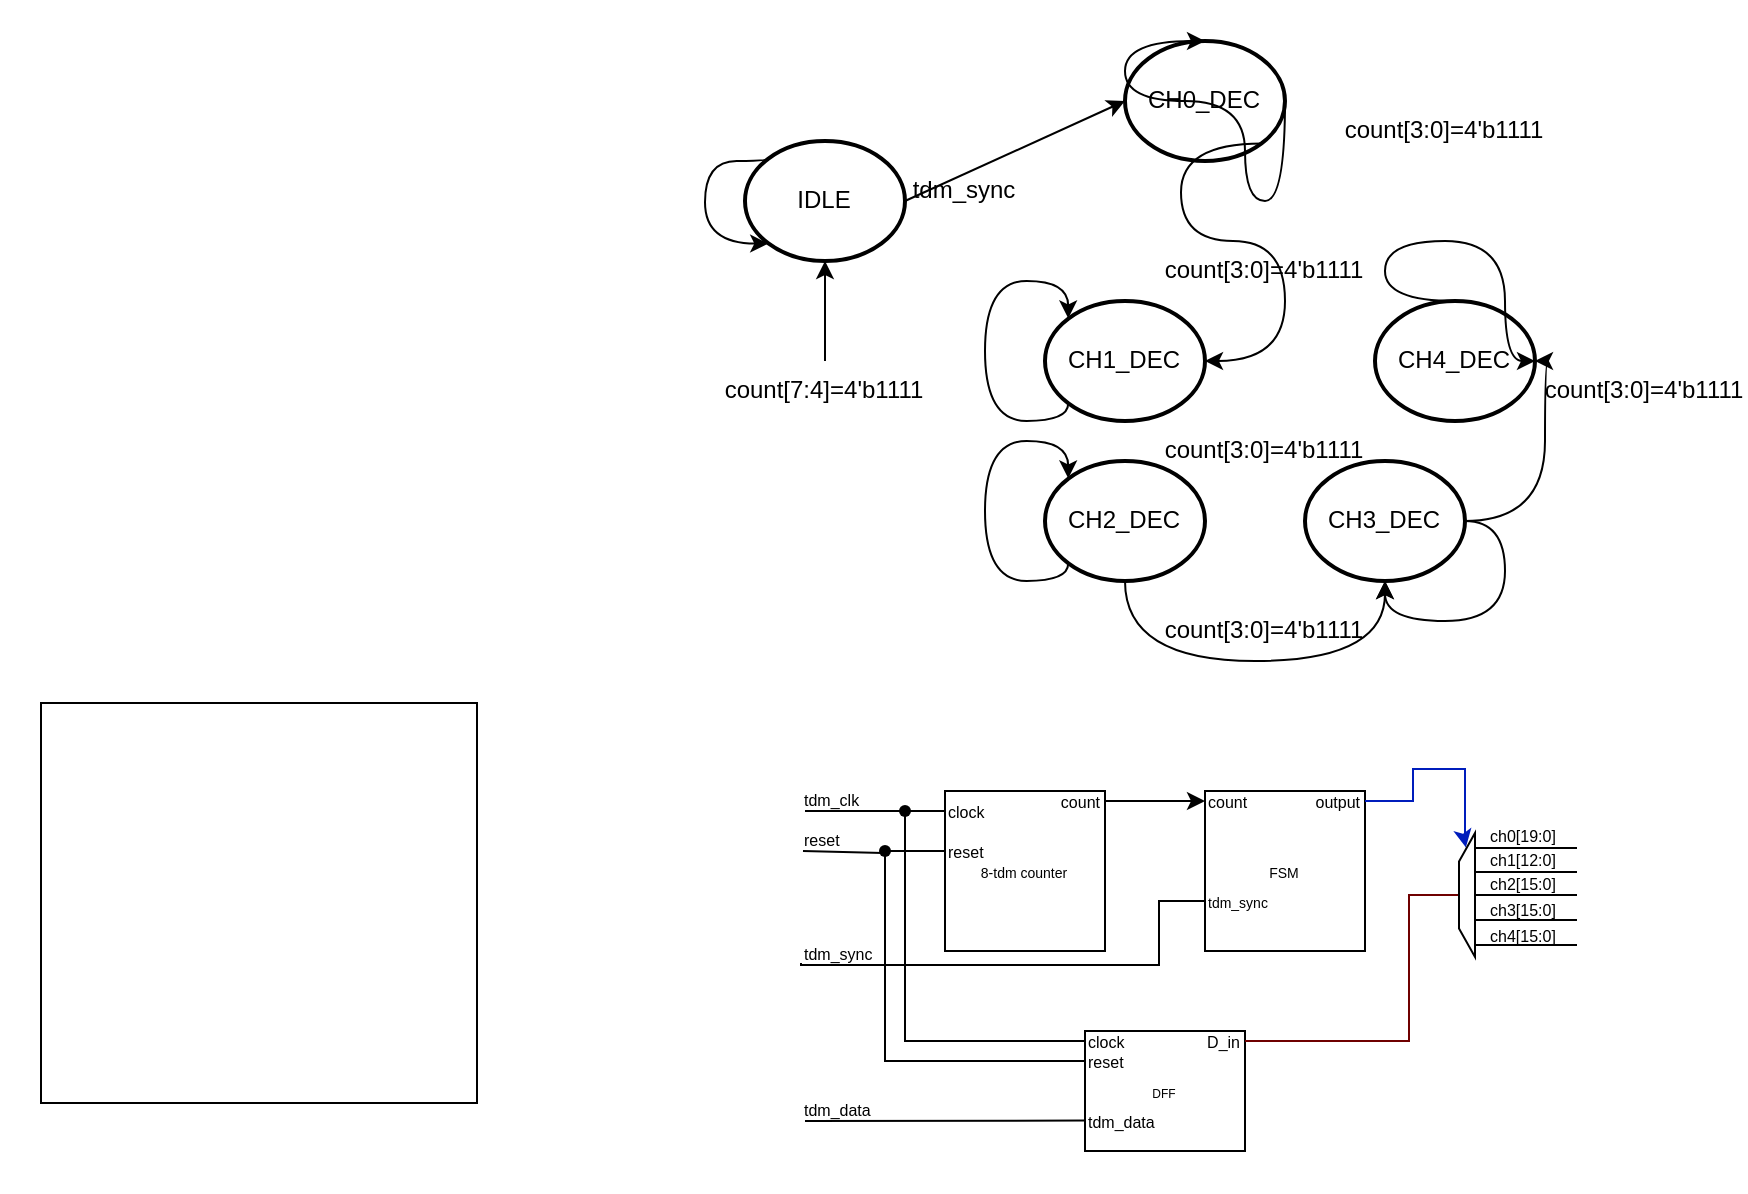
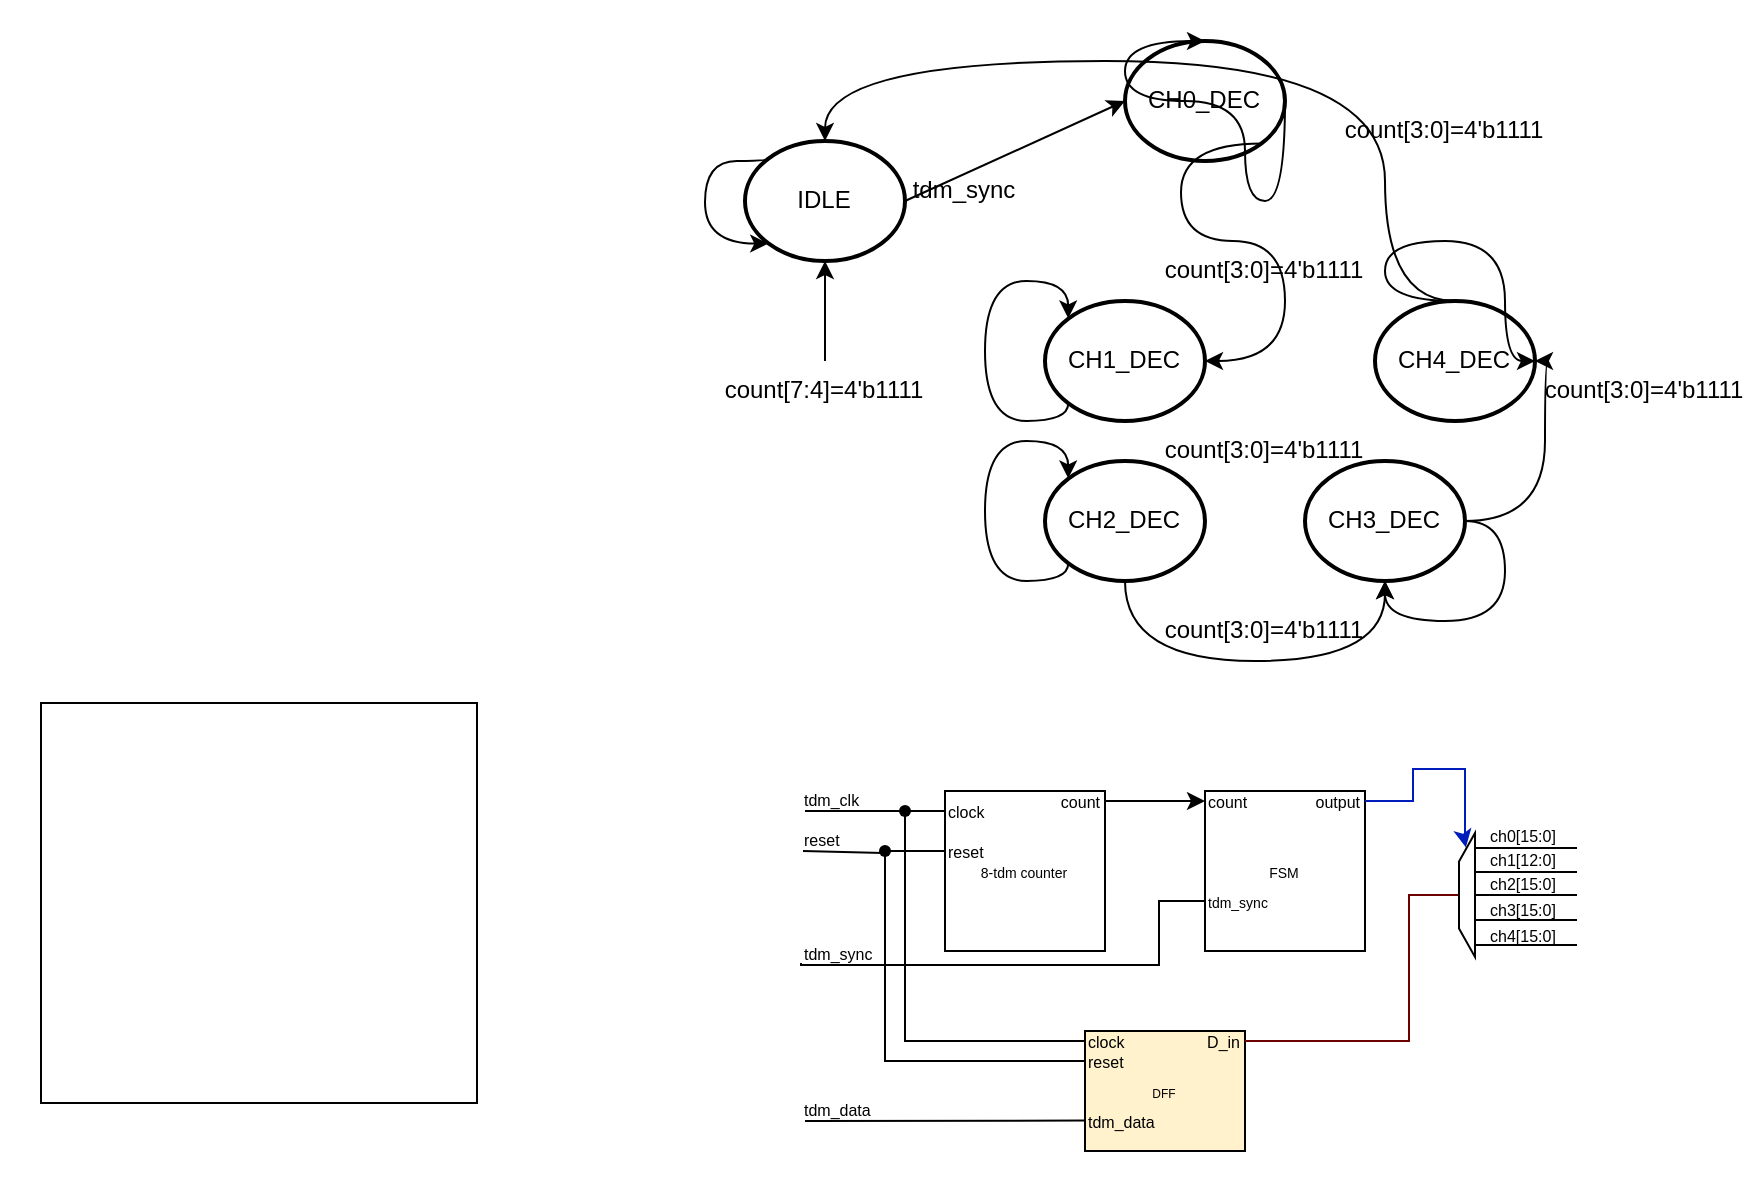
+ <mxCell id="12" value="" style="endArrow=classic;html=1;rounded=0;edgeStyle=orthogonalEdgeStyle;curved=1;exitX=0.5;exitY=0;exitDx=0;exitDy=0;exitPerimeter=0;entryX=0.5;entryY=0;entryDx=0;entryDy=0;entryPerimeter=0;movable=1;resizable=1;rotatable=1;deletable=1;editable=1;locked=0;connectable=1;" parent="1" source="5" target="2" edge="1"><mxGeometry width="50" height="50" relative="1" as="geometry"><mxPoint x="682" y="120" as="sourcePoint" /><mxPoint x="682" as="targetPoint" y="40" /><Array as="points"><mxPoint x="692" y="30" /><mxPoint x="412" y="30" /></Array></mxGeometry></mxCell>
- <mxCell id="51" value="&lt;span style=&quot;font-size: 8px;&quot;&gt;ch0[19:0]&lt;/span&gt;" style="text;html=1;strokeColor=none;fillColor=none;align=left;verticalAlign=middle;whiteSpace=wrap;rounded=0;movable=1;resizable=1;rotatable=1;deletable=1;editable=1;locked=0;connectable=1;container=0;" parent="1" vertex="1"><mxGeometry x="743" y="412" width="60" height="10" as="geometry" /></mxCell>
+ <mxCell id="51" value="&lt;span style=&quot;font-size: 8px;&quot;&gt;ch0[15:0]&lt;/span&gt;" style="text;html=1;strokeColor=none;fillColor=none;align=left;verticalAlign=middle;whiteSpace=wrap;rounded=0;movable=1;resizable=1;rotatable=1;deletable=1;editable=1;locked=0;connectable=1;container=0;" parent="1" vertex="1"><mxGeometry x="743" y="412" width="60" height="10" as="geometry" /></mxCell>
- <mxCell id="33" value="&lt;font style=&quot;font-size: 6px;&quot;&gt;DFF&lt;/font&gt;" style="rounded=0;whiteSpace=wrap;html=1;movable=1;resizable=1;rotatable=1;deletable=1;editable=1;locked=0;connectable=1;container=0;" parent="1" vertex="1"><mxGeometry x="542" y="515" width="80" height="60" as="geometry" /></mxCell>
+ <mxCell id="33" value="&lt;font style=&quot;font-size: 6px;&quot;&gt;DFF&lt;/font&gt;" style="rounded=0;whiteSpace=wrap;html=1;movable=1;resizable=1;rotatable=1;deletable=1;editable=1;locked=0;connectable=1;container=0;fillColor=#fff2cc;" parent="1" vertex="1"><mxGeometry x="542" y="515" width="80" height="60" as="geometry" /></mxCell>
